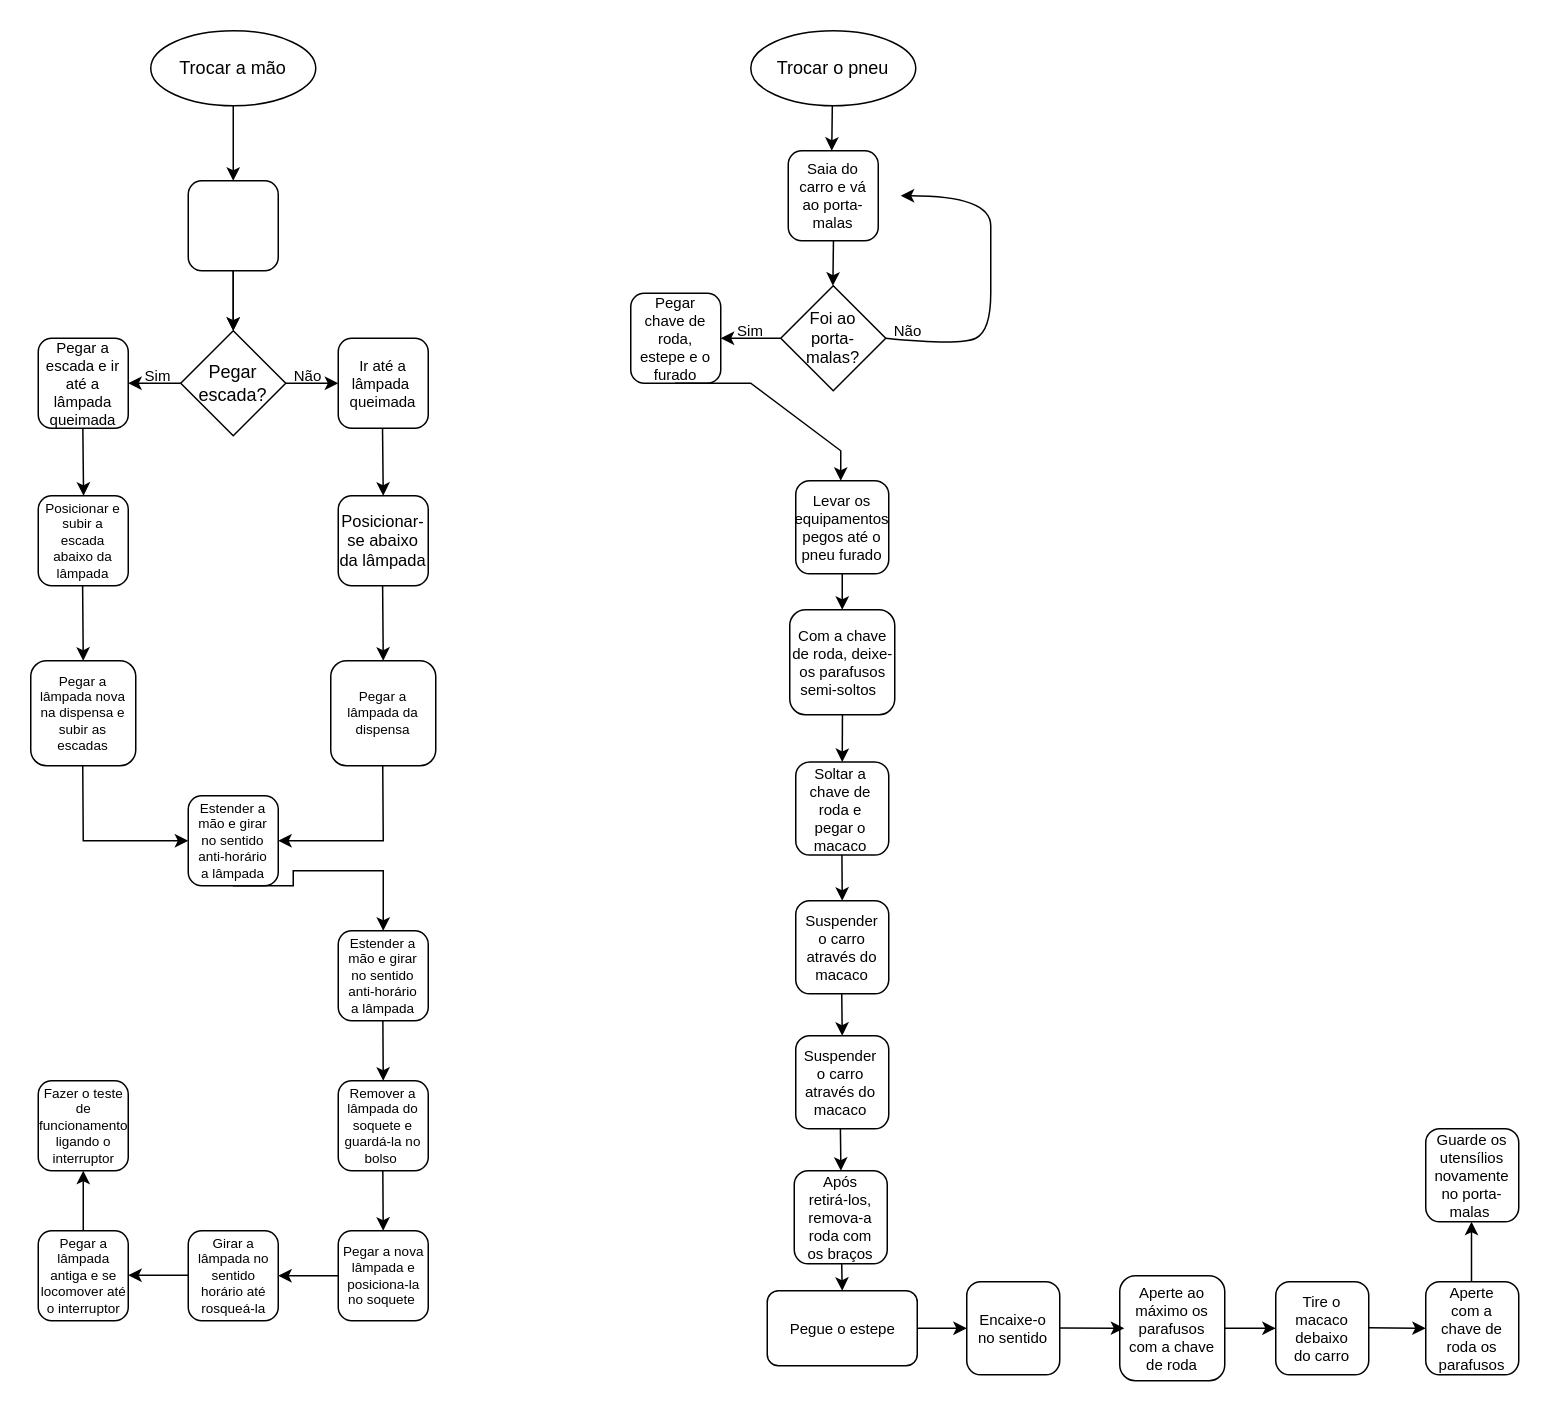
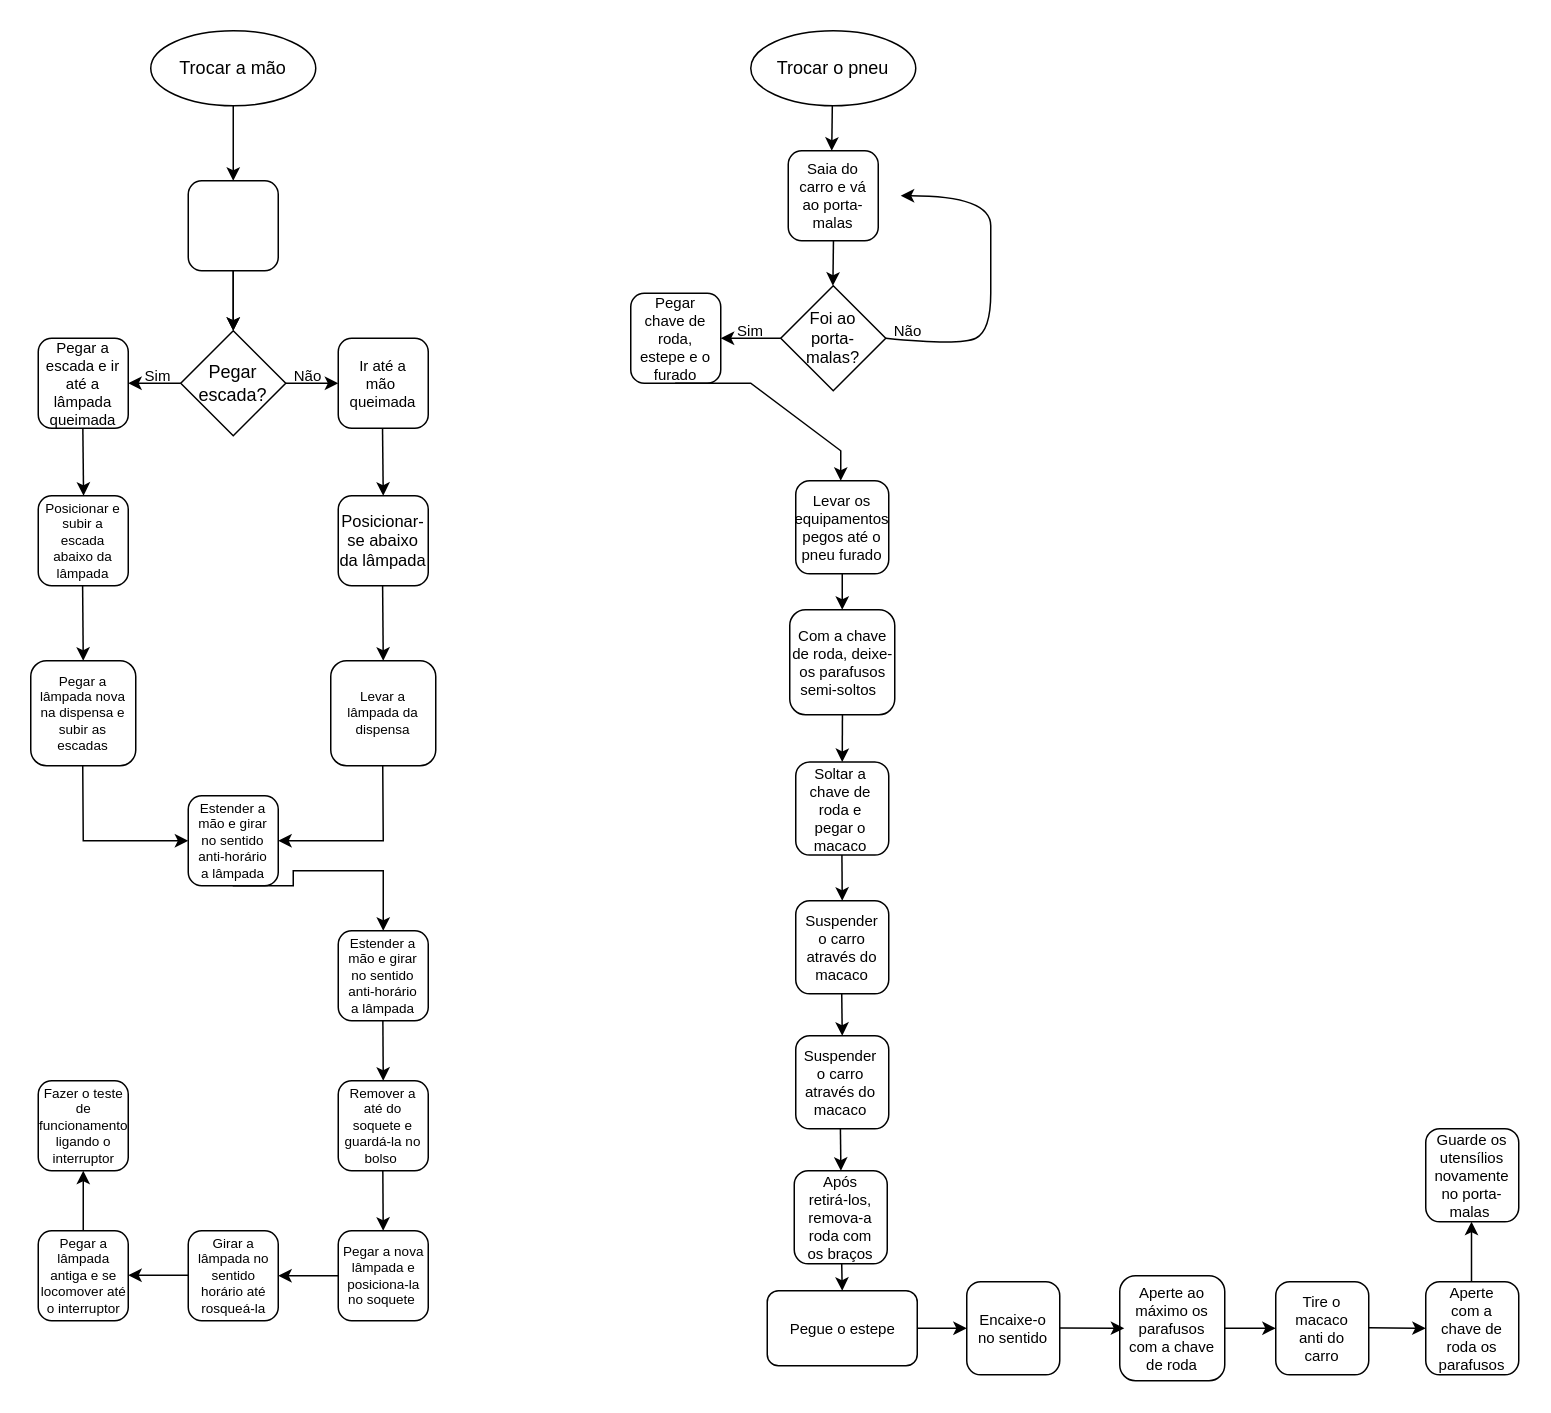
- <mxCell id="18" value="Ir até a lâmpada&amp;nbsp; queimada" style="text;strokeColor=none;align=center;fillColor=none;html=1;verticalAlign=middle;whiteSpace=wrap;rounded=0;fontSize=10;" vertex="1" parent="1"><mxGeometry x="230" y="245" width="50" height="20" as="geometry" /></mxCell>
+ <mxCell id="18" value="Ir até a mão&amp;nbsp; queimada" style="text;strokeColor=none;align=center;fillColor=none;html=1;verticalAlign=middle;whiteSpace=wrap;rounded=0;fontSize=10;" vertex="1" parent="1"><mxGeometry x="230" y="245" width="50" height="20" as="geometry" /></mxCell>
- <mxCell id="31" value="Pegar a lâmpada da dispensa" style="text;strokeColor=none;align=center;fillColor=none;html=1;verticalAlign=middle;whiteSpace=wrap;rounded=0;fontSize=9;spacing=0;" vertex="1" parent="1"><mxGeometry x="225" y="442.5" width="60" height="65" as="geometry" /></mxCell>
+ <mxCell id="31" value="Levar a lâmpada da dispensa" style="text;strokeColor=none;align=center;fillColor=none;html=1;verticalAlign=middle;whiteSpace=wrap;rounded=0;fontSize=9;spacing=0;" vertex="1" parent="1"><mxGeometry x="225" y="442.5" width="60" height="65" as="geometry" /></mxCell>
- <mxCell id="41" value="Remover a lâmpada do soquete e guardá-la no bolso&amp;nbsp;" style="text;strokeColor=none;align=center;fillColor=none;html=1;verticalAlign=middle;whiteSpace=wrap;rounded=0;fontSize=9;spacing=0;" vertex="1" parent="1"><mxGeometry x="230" y="720" width="50" height="60" as="geometry" /></mxCell>
+ <mxCell id="41" value="Remover a até do soquete e guardá-la no bolso&amp;nbsp;" style="text;strokeColor=none;align=center;fillColor=none;html=1;verticalAlign=middle;whiteSpace=wrap;rounded=0;fontSize=9;spacing=0;" vertex="1" parent="1"><mxGeometry x="230" y="720" width="50" height="60" as="geometry" /></mxCell>
- <mxCell id="95" value="Tire o macaco debaixo do carro" style="text;strokeColor=none;align=center;fillColor=none;html=1;verticalAlign=middle;whiteSpace=wrap;rounded=0;fontSize=10;" vertex="1" parent="1"><mxGeometry x="856" y="860" width="50" height="50" as="geometry" /></mxCell>
+ <mxCell id="95" value="Tire o macaco anti do carro" style="text;strokeColor=none;align=center;fillColor=none;html=1;verticalAlign=middle;whiteSpace=wrap;rounded=0;fontSize=10;" vertex="1" parent="1"><mxGeometry x="856" y="860" width="50" height="50" as="geometry" /></mxCell>
